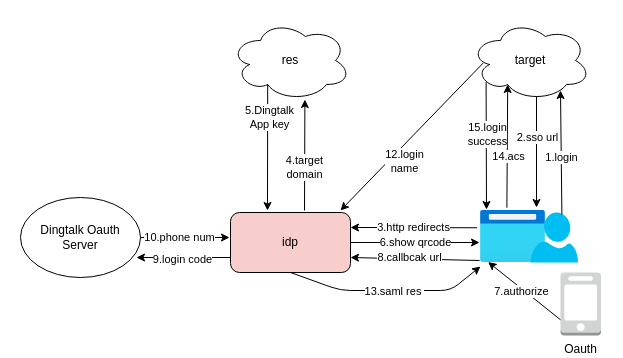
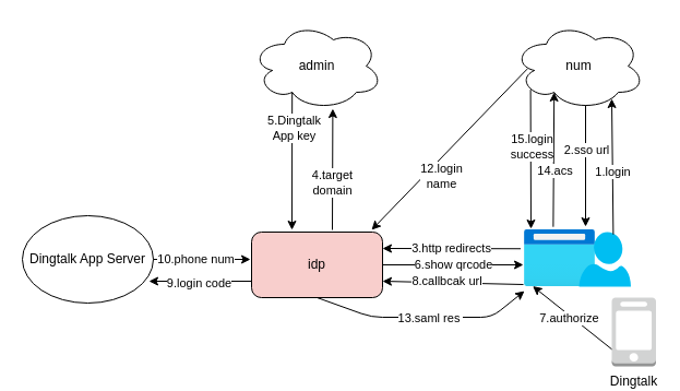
- <mxCell id="7" value="res" style="ellipse;shape=cloud;whiteSpace=wrap;html=1;" parent="1" vertex="1"><mxGeometry x="230" y="20" width="120" height="80" as="geometry" /></mxCell>
+ <mxCell id="7" value="admin" style="ellipse;shape=cloud;whiteSpace=wrap;html=1;" parent="1" vertex="1"><mxGeometry x="230" y="20" width="120" height="80" as="geometry" /></mxCell>
- <mxCell id="6" value="target" style="ellipse;shape=cloud;whiteSpace=wrap;html=1;" parent="1" vertex="1"><mxGeometry x="470" y="20" width="120" height="80" as="geometry" /></mxCell>
+ <mxCell id="6" value="num" style="ellipse;shape=cloud;whiteSpace=wrap;html=1;" parent="1" vertex="1"><mxGeometry x="470" y="20" width="120" height="80" as="geometry" /></mxCell>
- <mxCell id="19" value="Dingtalk Oauth Server" style="ellipse;whiteSpace=wrap;html=1;" parent="1" vertex="1"><mxGeometry x="20" y="197" width="120" height="80" as="geometry" /></mxCell>
+ <mxCell id="19" value="Dingtalk App Server" style="ellipse;whiteSpace=wrap;html=1;" parent="1" vertex="1"><mxGeometry x="20" y="197" width="120" height="80" as="geometry" /></mxCell>
- <mxCell id="2" value="Oauth" style="outlineConnect=0;dashed=0;verticalLabelPosition=bottom;verticalAlign=top;align=center;html=1;shape=mxgraph.aws3.mobile_client;fillColor=#D2D3D3;gradientColor=none;" parent="1" vertex="1"><mxGeometry x="560" y="272" width="40.5" height="63" as="geometry" /></mxCell>
+ <mxCell id="2" value="Dingtalk" style="outlineConnect=0;dashed=0;verticalLabelPosition=bottom;verticalAlign=top;align=center;html=1;shape=mxgraph.aws3.mobile_client;fillColor=#D2D3D3;gradientColor=none;" parent="1" vertex="1"><mxGeometry x="560" y="272" width="40.5" height="63" as="geometry" /></mxCell>
